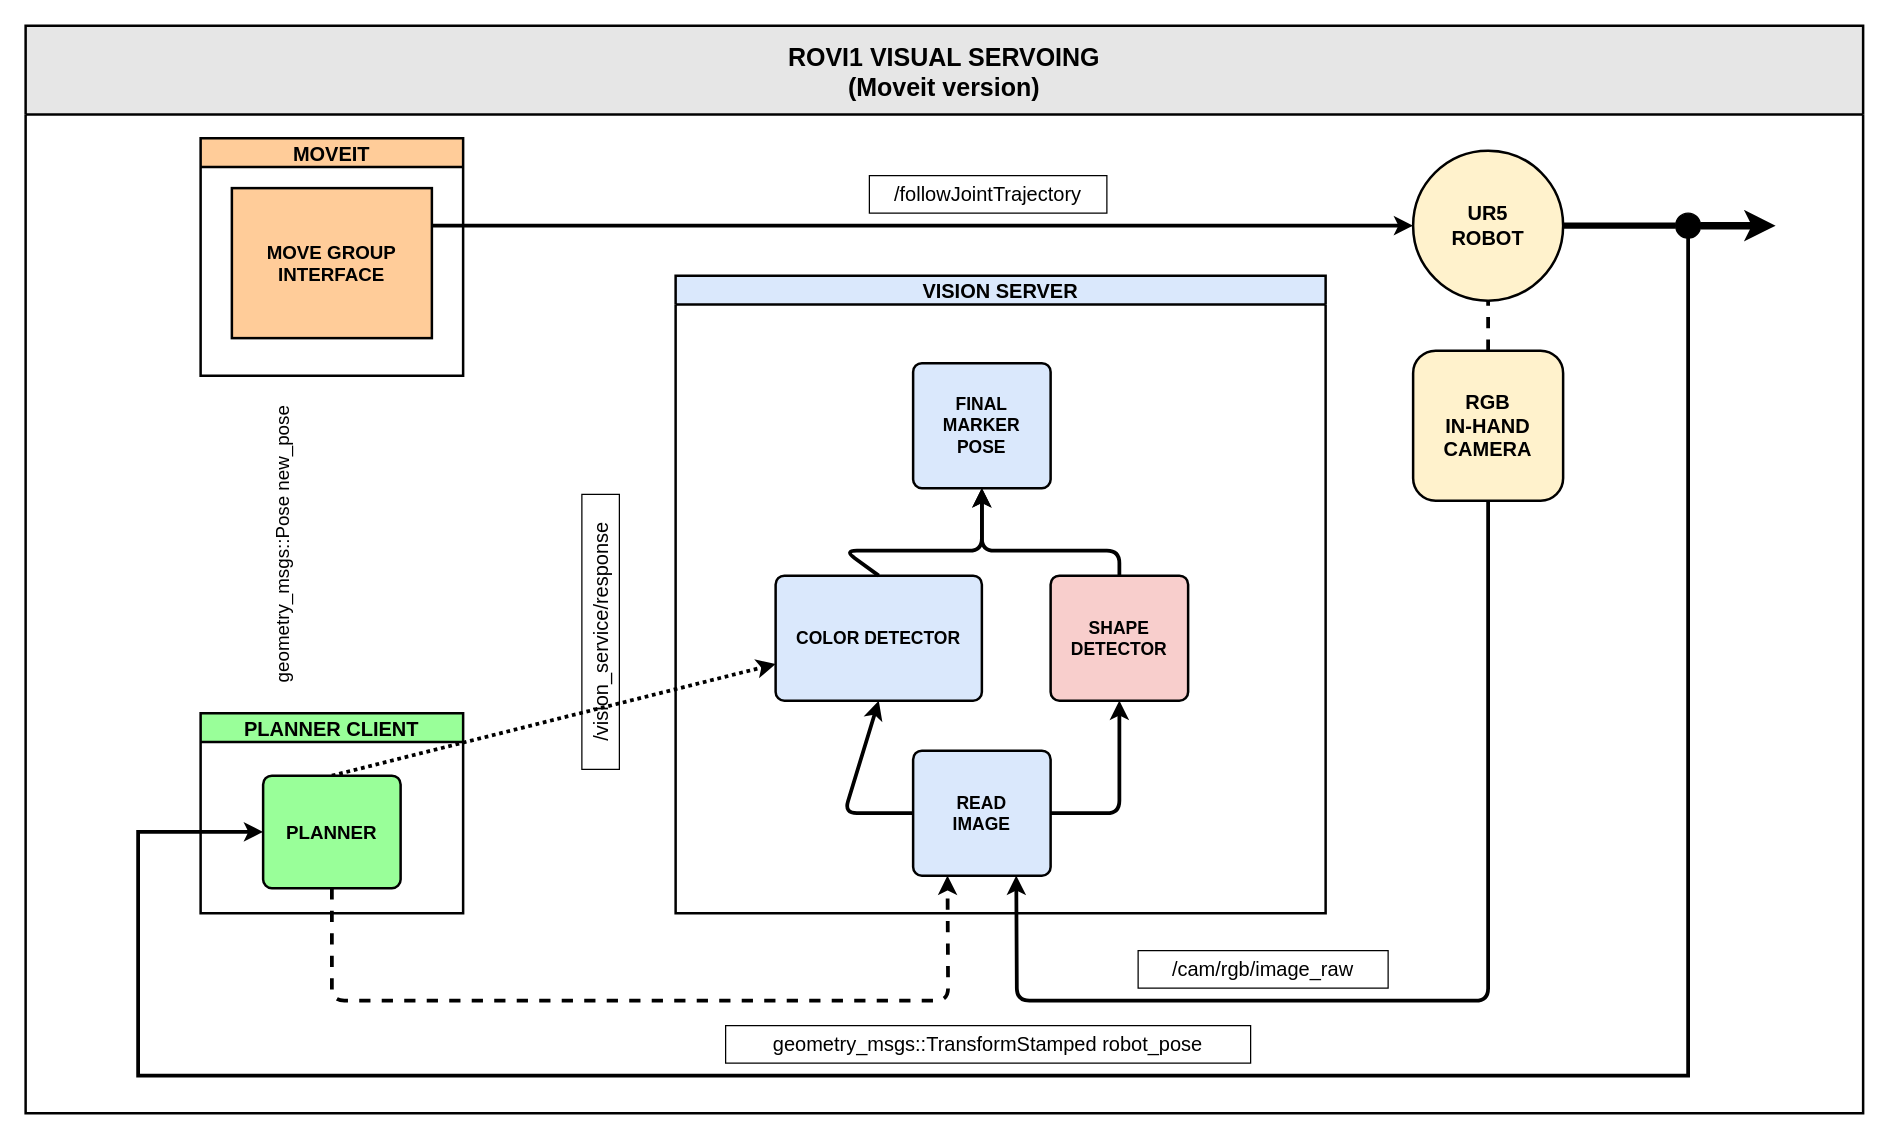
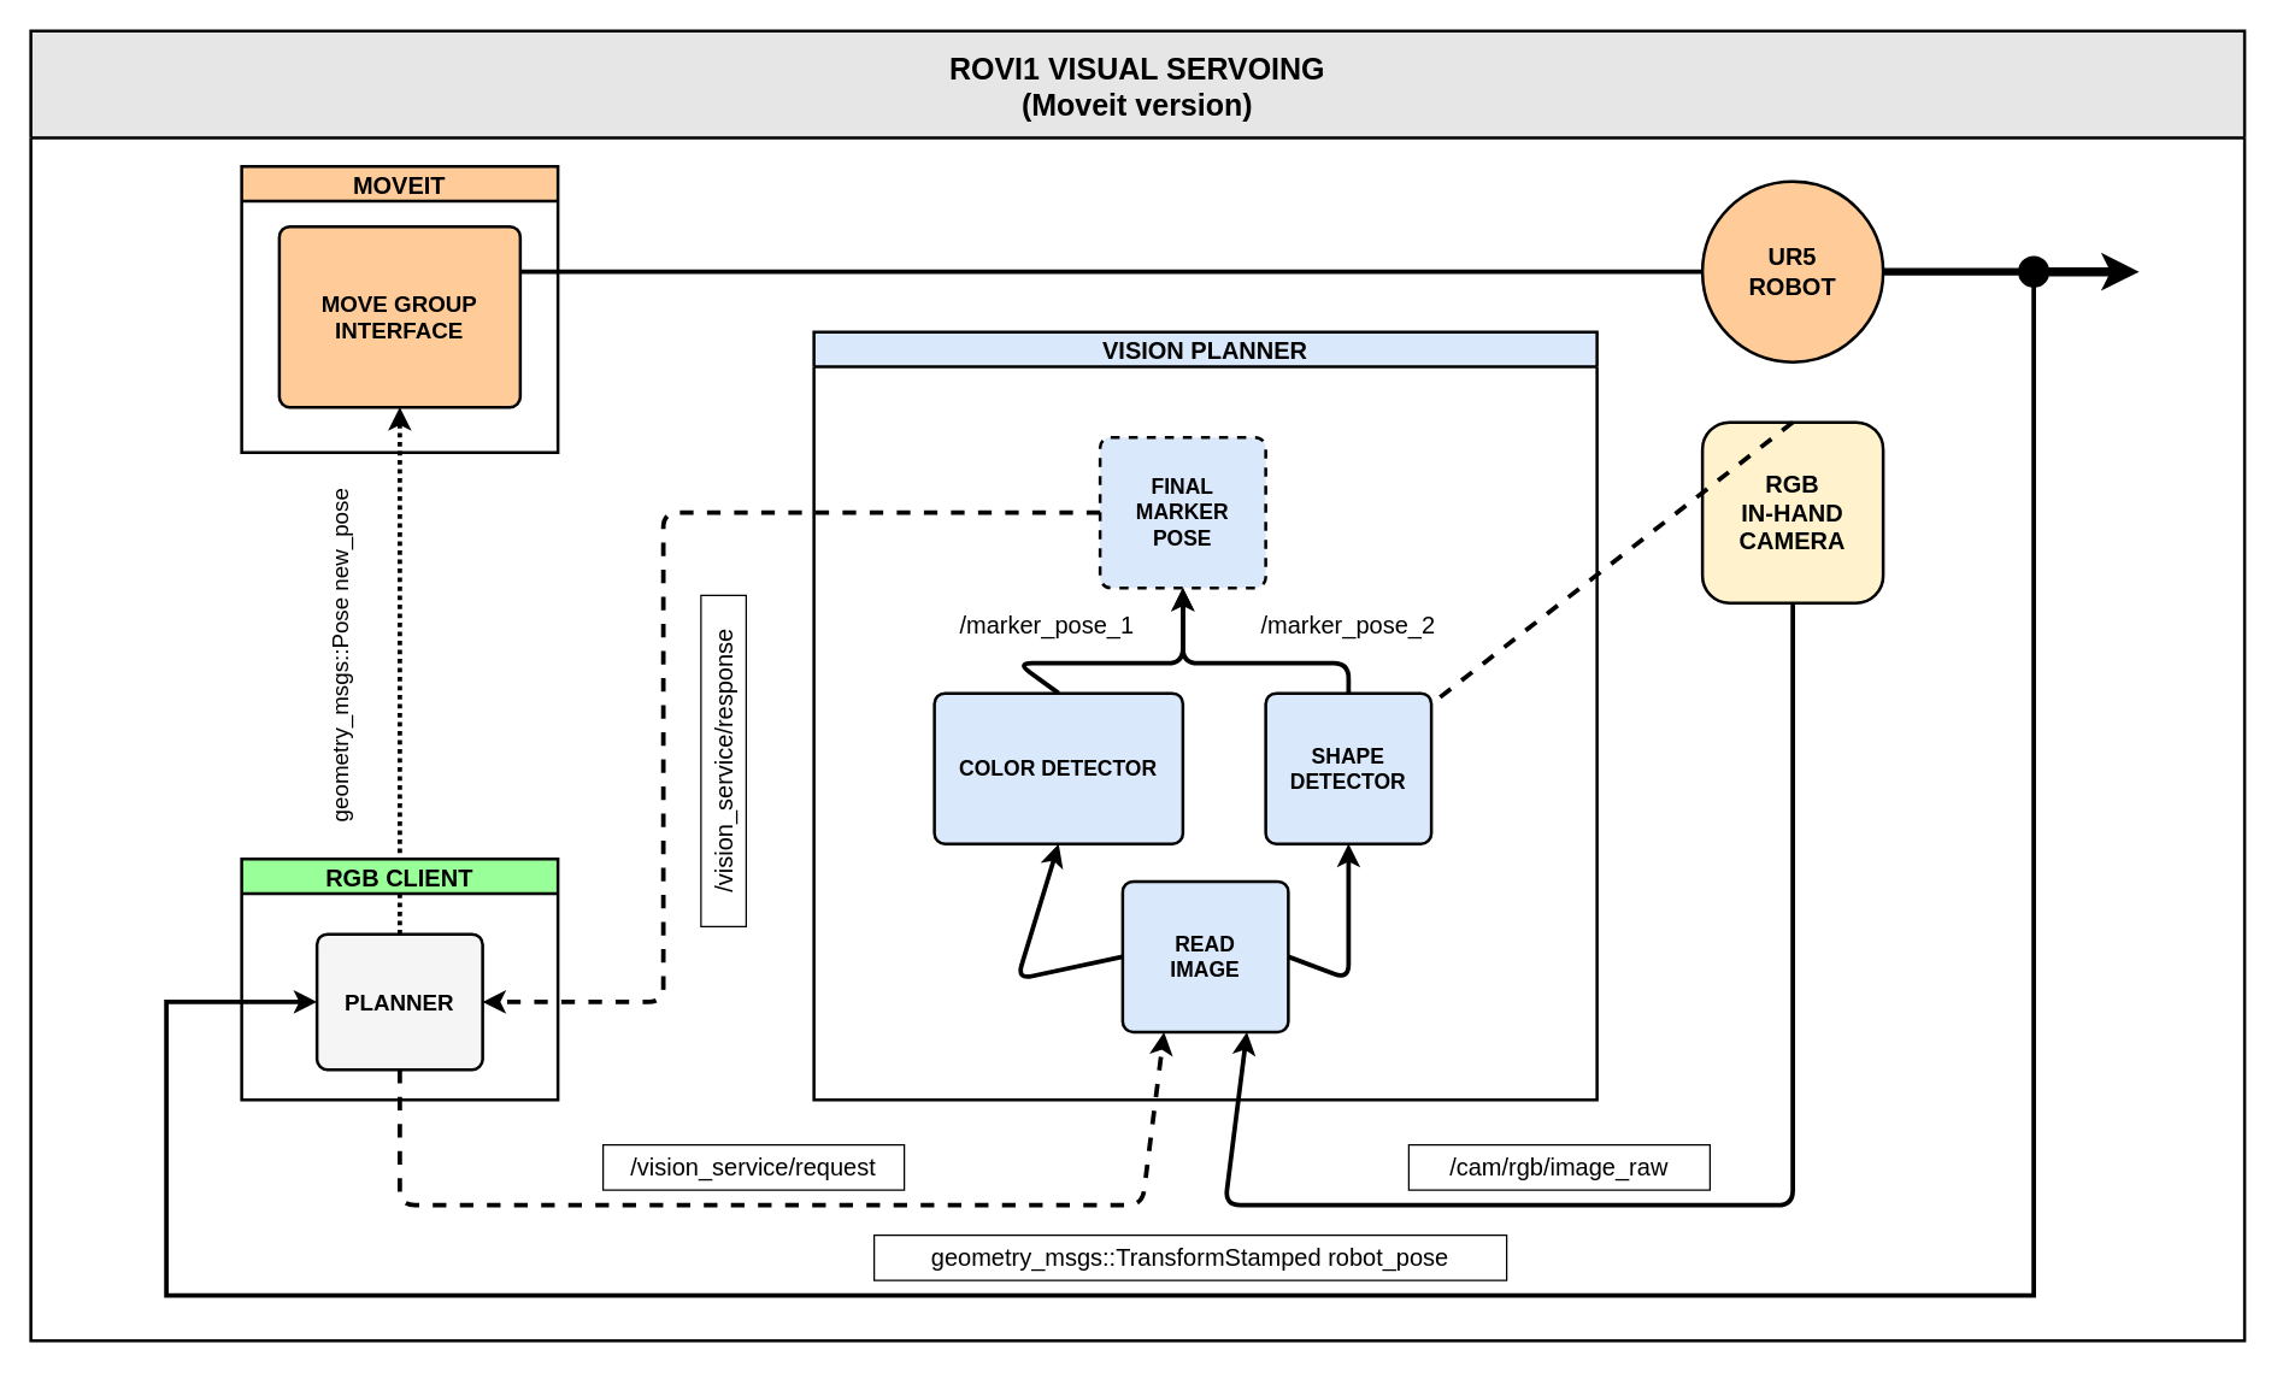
- <mxCell id="35" value="&lt;div&gt;/followJointTrajectory&lt;/div&gt;" style="text;html=1;strokeColor=#000000;fillColor=none;align=center;verticalAlign=middle;whiteSpace=wrap;rounded=0;fontSize=16;" vertex="1" parent="2"><mxGeometry x="675" y="120" width="190" height="30" as="geometry" /></mxCell>
- <mxCell id="26" value="" style="endArrow=classic;html=1;strokeWidth=3;exitX=1;exitY=0.25;exitDx=0;exitDy=0;entryX=0;entryY=0.5;entryDx=0;entryDy=0;" edge="1" parent="2" source="23" target="15"><mxGeometry width="50" height="50" relative="1" as="geometry"><mxPoint x="570" y="480" as="sourcePoint" /><mxPoint x="620" y="430" as="targetPoint" /></mxGeometry></mxCell>
+ <mxCell id="26" value="" style="endArrow=none;html=1;strokeWidth=3;exitX=1;exitY=0.25;exitDx=0;exitDy=0;entryX=0;entryY=0.5;entryDx=0;entryDy=0;" edge="1" parent="2" source="23" target="15"><mxGeometry width="50" height="50" relative="1" as="geometry"><mxPoint x="570" y="480" as="sourcePoint" /><mxPoint x="620" y="430" as="targetPoint" /></mxGeometry></mxCell>
- <mxCell id="15" value="&lt;div&gt;&lt;b&gt;UR5&lt;/b&gt;&lt;/div&gt;&lt;div&gt;&lt;b&gt;ROBOT&lt;br&gt;&lt;/b&gt;&lt;/div&gt;" style="ellipse;whiteSpace=wrap;html=1;aspect=fixed;strokeColor=#000000;strokeWidth=2;fillColor=#fff2cc;fontSize=16;" parent="2" vertex="1"><mxGeometry x="1110" y="100" width="120" height="120" as="geometry" /></mxCell>
+ <mxCell id="15" value="&lt;div&gt;&lt;b&gt;UR5&lt;/b&gt;&lt;/div&gt;&lt;div&gt;&lt;b&gt;ROBOT&lt;br&gt;&lt;/b&gt;&lt;/div&gt;" style="ellipse;whiteSpace=wrap;html=1;aspect=fixed;strokeColor=#000000;strokeWidth=2;fillColor=#ffcc99;fontSize=16;" parent="2" vertex="1"><mxGeometry x="1110" y="100" width="120" height="120" as="geometry" /></mxCell>
- <mxCell id="23" value="&lt;font style=&quot;font-size: 15px&quot;&gt;&lt;b&gt;MOVE GROUP INTERFACE&lt;/b&gt;&lt;/font&gt;" style="whiteSpace=wrap;html=1;absoluteArcSize=1;arcSize=14;strokeWidth=2;fillColor=#FFCC99;strokeColor=#000000;rounded=0;" vertex="1" parent="22"><mxGeometry x="25" y="40" width="160" height="120" as="geometry" /></mxCell>
+ <mxCell id="23" value="&lt;font style=&quot;font-size: 15px&quot;&gt;&lt;b&gt;MOVE GROUP INTERFACE&lt;/b&gt;&lt;/font&gt;" style="rounded=1;whiteSpace=wrap;html=1;absoluteArcSize=1;arcSize=14;strokeWidth=2;fillColor=#FFCC99;strokeColor=#000000;" vertex="1" parent="22"><mxGeometry x="25" y="40" width="160" height="120" as="geometry" /></mxCell>
- <mxCell id="4" value="VISION SERVER" style="swimlane;startSize=23;fillColor=#dae8fc;strokeColor=#000000;fontSize=16;strokeWidth=2;" parent="2" vertex="1"><mxGeometry x="520" y="200" width="520" height="510" as="geometry" /></mxCell>
+ <mxCell id="4" value="VISION PLANNER" style="swimlane;startSize=23;fillColor=#dae8fc;strokeColor=#000000;fontSize=16;strokeWidth=2;" parent="2" vertex="1"><mxGeometry x="520" y="200" width="520" height="510" as="geometry" /></mxCell>
- <mxCell id="17" value="" style="endArrow=none;html=1;entryX=0.5;entryY=1;entryDx=0;entryDy=0;exitX=0.5;exitY=0;exitDx=0;exitDy=0;strokeWidth=3;dashed=1;" edge="1" parent="2" source="16" target="15"><mxGeometry width="50" height="50" relative="1" as="geometry"><mxPoint x="500" y="390" as="sourcePoint" /><mxPoint x="550" y="340" as="targetPoint" /></mxGeometry></mxCell>
+ <mxCell id="17" value="" style="endArrow=none;html=1;exitX=0.5;exitY=0;exitDx=0;exitDy=0;strokeWidth=3;dashed=1;" edge="1" parent="2" source="16" target="6"><mxGeometry width="50" height="50" relative="1" as="geometry"><mxPoint x="500" y="390" as="sourcePoint" /><mxPoint x="550" y="340" as="targetPoint" /></mxGeometry></mxCell>
- <mxCell id="10" value="&lt;div&gt;&lt;font size=&quot;1&quot;&gt;&lt;b style=&quot;font-size: 14px&quot;&gt;FINAL&lt;/b&gt;&lt;/font&gt;&lt;/div&gt;&lt;div&gt;&lt;font size=&quot;1&quot;&gt;&lt;b style=&quot;font-size: 14px&quot;&gt;MARKER&lt;br&gt;&lt;/b&gt;&lt;/font&gt;&lt;/div&gt;&lt;div&gt;&lt;font size=&quot;1&quot;&gt;&lt;b style=&quot;font-size: 14px&quot;&gt;POSE&lt;/b&gt;&lt;/font&gt;&lt;/div&gt;" style="rounded=1;whiteSpace=wrap;html=1;absoluteArcSize=1;arcSize=14;strokeWidth=2;fillColor=#dae8fc;strokeColor=#000000;" vertex="1" parent="4"><mxGeometry x="190" y="70" width="110" height="100" as="geometry" /></mxCell>
+ <mxCell id="10" value="&lt;div&gt;&lt;font size=&quot;1&quot;&gt;&lt;b style=&quot;font-size: 14px&quot;&gt;FINAL&lt;/b&gt;&lt;/font&gt;&lt;/div&gt;&lt;div&gt;&lt;font size=&quot;1&quot;&gt;&lt;b style=&quot;font-size: 14px&quot;&gt;MARKER&lt;br&gt;&lt;/b&gt;&lt;/font&gt;&lt;/div&gt;&lt;div&gt;&lt;font size=&quot;1&quot;&gt;&lt;b style=&quot;font-size: 14px&quot;&gt;POSE&lt;/b&gt;&lt;/font&gt;&lt;/div&gt;" style="rounded=1;whiteSpace=wrap;html=1;absoluteArcSize=1;arcSize=14;strokeWidth=2;fillColor=#dae8fc;strokeColor=#000000;dashed=1;" vertex="1" parent="4"><mxGeometry x="190" y="70" width="110" height="100" as="geometry" /></mxCell>
+ <mxCell id="14" value="/marker_pose_1" style="text;html=1;strokeColor=none;fillColor=none;align=center;verticalAlign=middle;whiteSpace=wrap;rounded=0;fontSize=16;" vertex="1" parent="4"><mxGeometry x="90" y="180" width="130" height="30" as="geometry" /></mxCell>
+ <mxCell id="13" value="/marker_pose_2" style="text;html=1;strokeColor=none;fillColor=none;align=center;verticalAlign=middle;whiteSpace=wrap;rounded=0;fontSize=16;" vertex="1" parent="4"><mxGeometry x="290" y="180" width="130" height="30" as="geometry" /></mxCell>
- <mxCell id="6" value="&lt;font size=&quot;1&quot;&gt;&lt;b style=&quot;font-size: 14px&quot;&gt;SHAPE DETECTOR&lt;br&gt;&lt;/b&gt;&lt;/font&gt;" style="rounded=1;whiteSpace=wrap;html=1;absoluteArcSize=1;arcSize=14;strokeWidth=2;fillColor=#f8cecc;strokeColor=#000000;" vertex="1" parent="4"><mxGeometry x="300" y="240" width="110" height="100" as="geometry" /></mxCell>
+ <mxCell id="6" value="&lt;font size=&quot;1&quot;&gt;&lt;b style=&quot;font-size: 14px&quot;&gt;SHAPE DETECTOR&lt;br&gt;&lt;/b&gt;&lt;/font&gt;" style="rounded=1;whiteSpace=wrap;html=1;absoluteArcSize=1;arcSize=14;strokeWidth=2;fillColor=#dae8fc;strokeColor=#000000;" vertex="1" parent="4"><mxGeometry x="300" y="240" width="110" height="100" as="geometry" /></mxCell>
+ <mxCell id="21" value="" style="endArrow=classic;html=1;strokeWidth=3;exitX=0;exitY=0.5;exitDx=0;exitDy=0;entryX=1;entryY=0.5;entryDx=0;entryDy=0;dashed=1;" edge="1" parent="2" source="10" target="20"><mxGeometry width="50" height="50" relative="1" as="geometry"><mxPoint x="570" y="370" as="sourcePoint" /><mxPoint x="340" y="320" as="targetPoint" /><Array as="points"><mxPoint x="420" y="320" /><mxPoint x="420" y="645" /></Array></mxGeometry></mxCell>
- <mxCell id="3" value="" style="endArrow=classic;html=1;strokeWidth=3;exitX=0.5;exitY=0;exitDx=0;exitDy=0;dashed=1;dashPattern=1 1;" edge="1" parent="2" source="20" target="5"><mxGeometry width="50" height="50" relative="1" as="geometry"><mxPoint x="570" y="480" as="sourcePoint" /><mxPoint x="620" y="430" as="targetPoint" /></mxGeometry></mxCell>
+ <mxCell id="3" value="" style="endArrow=classic;html=1;strokeWidth=3;exitX=0.5;exitY=0;exitDx=0;exitDy=0;entryX=0.5;entryY=1;entryDx=0;entryDy=0;dashed=1;dashPattern=1 1;" edge="1" parent="2" source="20" target="23"><mxGeometry width="50" height="50" relative="1" as="geometry"><mxPoint x="570" y="480" as="sourcePoint" /><mxPoint x="620" y="430" as="targetPoint" /></mxGeometry></mxCell>
- <mxCell id="19" value="PLANNER CLIENT" style="swimlane;strokeColor=#000000;strokeWidth=2;fillColor=#99FF99;fontSize=16;" vertex="1" parent="2"><mxGeometry x="140" y="550" width="210" height="160" as="geometry" /></mxCell>
+ <mxCell id="19" value="RGB CLIENT" style="swimlane;strokeColor=#000000;strokeWidth=2;fillColor=#99FF99;fontSize=16;" vertex="1" parent="2"><mxGeometry x="140" y="550" width="210" height="160" as="geometry" /></mxCell>
- <mxCell id="7" value="&lt;div&gt;&lt;font size=&quot;1&quot;&gt;&lt;b style=&quot;font-size: 14px&quot;&gt;READ&lt;/b&gt;&lt;/font&gt;&lt;/div&gt;&lt;div&gt;&lt;font size=&quot;1&quot;&gt;&lt;b style=&quot;font-size: 14px&quot;&gt;IMAGE&lt;/b&gt;&lt;/font&gt;&lt;/div&gt;" style="rounded=1;whiteSpace=wrap;html=1;absoluteArcSize=1;arcSize=14;strokeWidth=2;fillColor=#dae8fc;strokeColor=#000000;" vertex="1" parent="4"><mxGeometry x="190" y="380" width="110" height="100" as="geometry" /></mxCell>
+ <mxCell id="7" value="&lt;div&gt;&lt;font size=&quot;1&quot;&gt;&lt;b style=&quot;font-size: 14px&quot;&gt;READ&lt;/b&gt;&lt;/font&gt;&lt;/div&gt;&lt;div&gt;&lt;font size=&quot;1&quot;&gt;&lt;b style=&quot;font-size: 14px&quot;&gt;IMAGE&lt;/b&gt;&lt;/font&gt;&lt;/div&gt;" style="rounded=1;whiteSpace=wrap;html=1;absoluteArcSize=1;arcSize=14;strokeWidth=2;fillColor=#dae8fc;strokeColor=#000000;" vertex="1" parent="4"><mxGeometry x="205" y="365" width="110" height="100" as="geometry" /></mxCell>
- <mxCell id="20" value="&lt;br&gt;&lt;div style=&quot;font-size: 15px&quot;&gt;&lt;font style=&quot;font-size: 15px&quot;&gt;&lt;b&gt;PLANNER&lt;br&gt;&lt;/b&gt;&lt;/font&gt;&lt;/div&gt;&lt;div&gt;&lt;br&gt;&lt;/div&gt;" style="rounded=1;whiteSpace=wrap;html=1;absoluteArcSize=1;arcSize=14;strokeWidth=2;fillColor=#99FF99;strokeColor=#000000;" vertex="1" parent="19"><mxGeometry x="50" y="50" width="110" height="90" as="geometry" /></mxCell>
+ <mxCell id="20" value="&lt;br&gt;&lt;div style=&quot;font-size: 15px&quot;&gt;&lt;font style=&quot;font-size: 15px&quot;&gt;&lt;b&gt;PLANNER&lt;br&gt;&lt;/b&gt;&lt;/font&gt;&lt;/div&gt;&lt;div&gt;&lt;br&gt;&lt;/div&gt;" style="rounded=1;whiteSpace=wrap;html=1;absoluteArcSize=1;arcSize=14;strokeWidth=2;fillColor=#f5f5f5;strokeColor=#000000;" vertex="1" parent="19"><mxGeometry x="50" y="50" width="110" height="90" as="geometry" /></mxCell>
+ <mxCell id="33" value="/vision_service/request" style="text;html=1;strokeColor=#000000;fillColor=none;align=center;verticalAlign=middle;whiteSpace=wrap;rounded=0;fontSize=16;" vertex="1" parent="2"><mxGeometry x="380" y="740" width="200" height="30" as="geometry" /></mxCell>
- <mxCell id="27" value="/cam/rgb/image_raw" style="text;html=1;strokeColor=#000000;fillColor=none;align=center;verticalAlign=middle;whiteSpace=wrap;rounded=0;fontSize=16;" vertex="1" parent="2"><mxGeometry x="890" y="740" width="200" height="30" as="geometry" /></mxCell>
+ <mxCell id="27" value="/cam/rgb/image_raw" style="text;html=1;strokeColor=#000000;fillColor=none;align=center;verticalAlign=middle;whiteSpace=wrap;rounded=0;fontSize=16;" vertex="1" parent="2"><mxGeometry x="915" y="740" width="200" height="30" as="geometry" /></mxCell>
